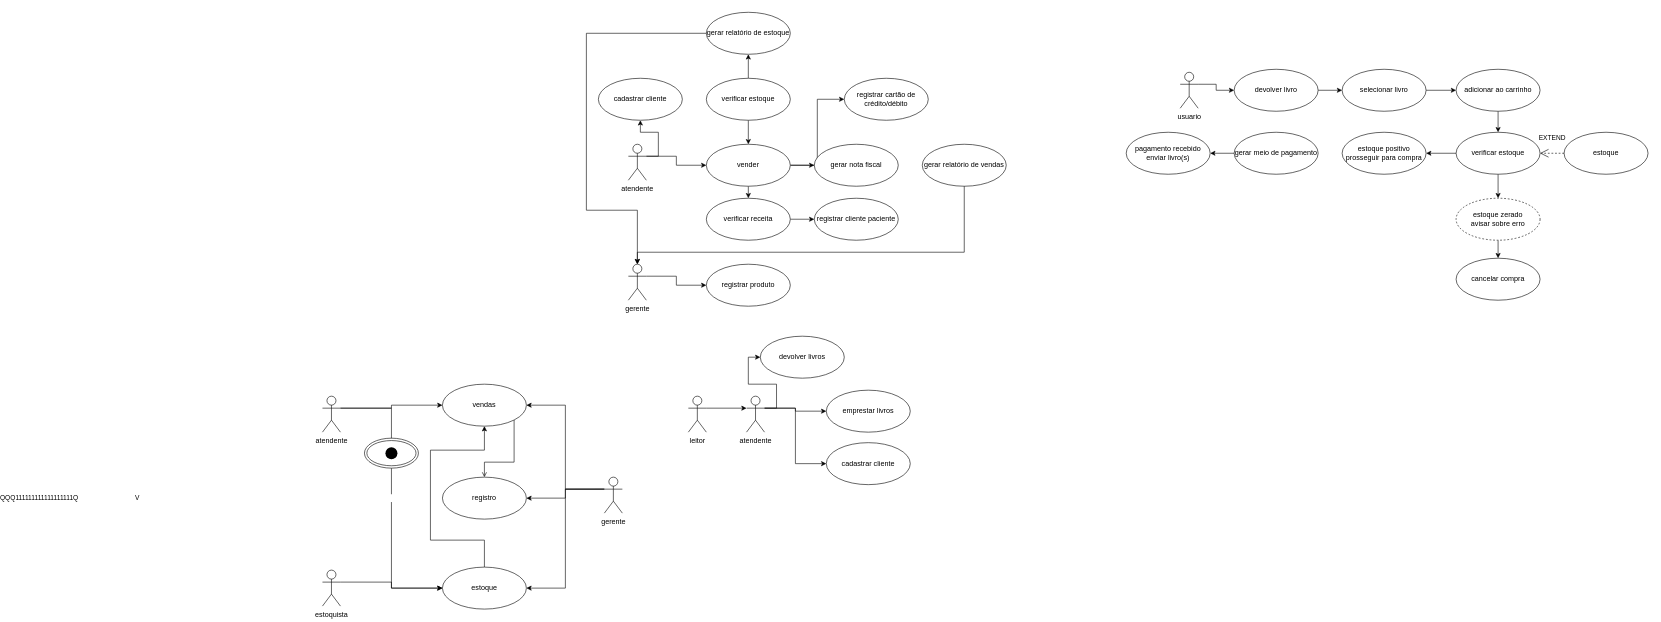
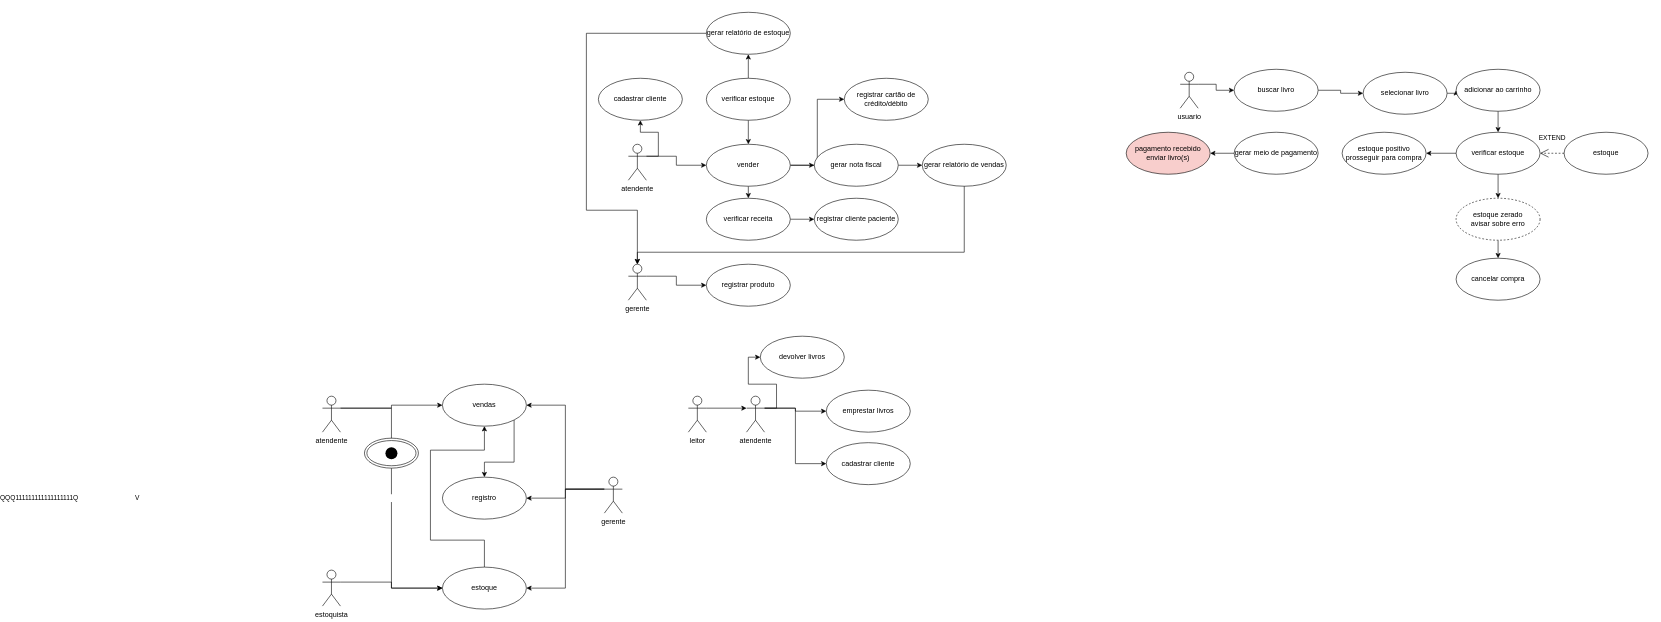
- <mxCell id="54" value="devolver livro" style="ellipse;whiteSpace=wrap;html=1;" vertex="1" parent="1"><mxGeometry x="1540" y="115" width="140" height="70" as="geometry" /></mxCell>
+ <mxCell id="54" value="buscar livro" style="ellipse;whiteSpace=wrap;html=1;" vertex="1" parent="1"><mxGeometry x="1540" y="115" width="140" height="70" as="geometry" /></mxCell>
- <mxCell id="56" value="selecionar livro" style="ellipse;whiteSpace=wrap;html=1;" vertex="1" parent="1"><mxGeometry x="1720" y="115" width="140" height="70" as="geometry" /></mxCell>
+ <mxCell id="56" value="selecionar livro" style="ellipse;whiteSpace=wrap;html=1;" vertex="1" parent="1"><mxGeometry x="1755" y="120" width="140" height="70" as="geometry" /></mxCell>
- <mxCell id="65" value="pagamento recebido&lt;div&gt;enviar livro(s)&lt;/div&gt;" style="ellipse;whiteSpace=wrap;html=1;" vertex="1" parent="1"><mxGeometry x="1360" y="220" width="140" height="70" as="geometry" /></mxCell>
+ <mxCell id="65" value="pagamento recebido&lt;div&gt;enviar livro(s)&lt;/div&gt;" style="ellipse;whiteSpace=wrap;html=1;fillColor=#f8cecc;" vertex="1" parent="1"><mxGeometry x="1360" y="220" width="140" height="70" as="geometry" /></mxCell>
+ <mxCell id="37" style="edgeStyle=orthogonalEdgeStyle;rounded=0;orthogonalLoop=1;jettySize=auto;html=1;exitX=1;exitY=0.5;exitDx=0;exitDy=0;entryX=0;entryY=0.5;entryDx=0;entryDy=0;" parent="1" source="38" target="47" edge="1"><mxGeometry relative="1" as="geometry" /></mxCell>
- <mxCell id="11" style="edgeStyle=orthogonalEdgeStyle;rounded=0;orthogonalLoop=1;jettySize=auto;html=1;exitX=1;exitY=1;exitDx=0;exitDy=0;entryX=0.5;entryY=0;entryDx=0;entryDy=0;endArrow=open;" parent="1" source="12" target="15" edge="1"><mxGeometry relative="1" as="geometry"><Array as="points"><mxPoint x="340" y="770" /><mxPoint x="290" y="770" /></Array></mxGeometry></mxCell>
+ <mxCell id="11" style="edgeStyle=orthogonalEdgeStyle;rounded=0;orthogonalLoop=1;jettySize=auto;html=1;exitX=1;exitY=1;exitDx=0;exitDy=0;entryX=0.5;entryY=0;entryDx=0;entryDy=0;" parent="1" source="12" target="15" edge="1"><mxGeometry relative="1" as="geometry"><Array as="points"><mxPoint x="340" y="770" /><mxPoint x="290" y="770" /></Array></mxGeometry></mxCell>
